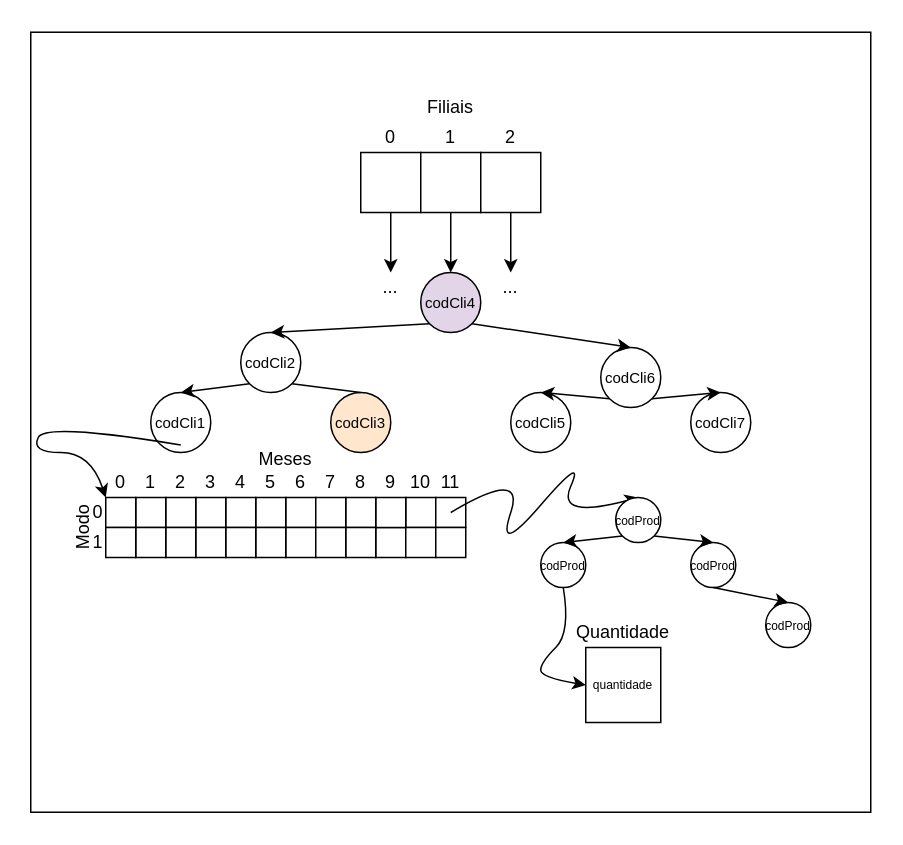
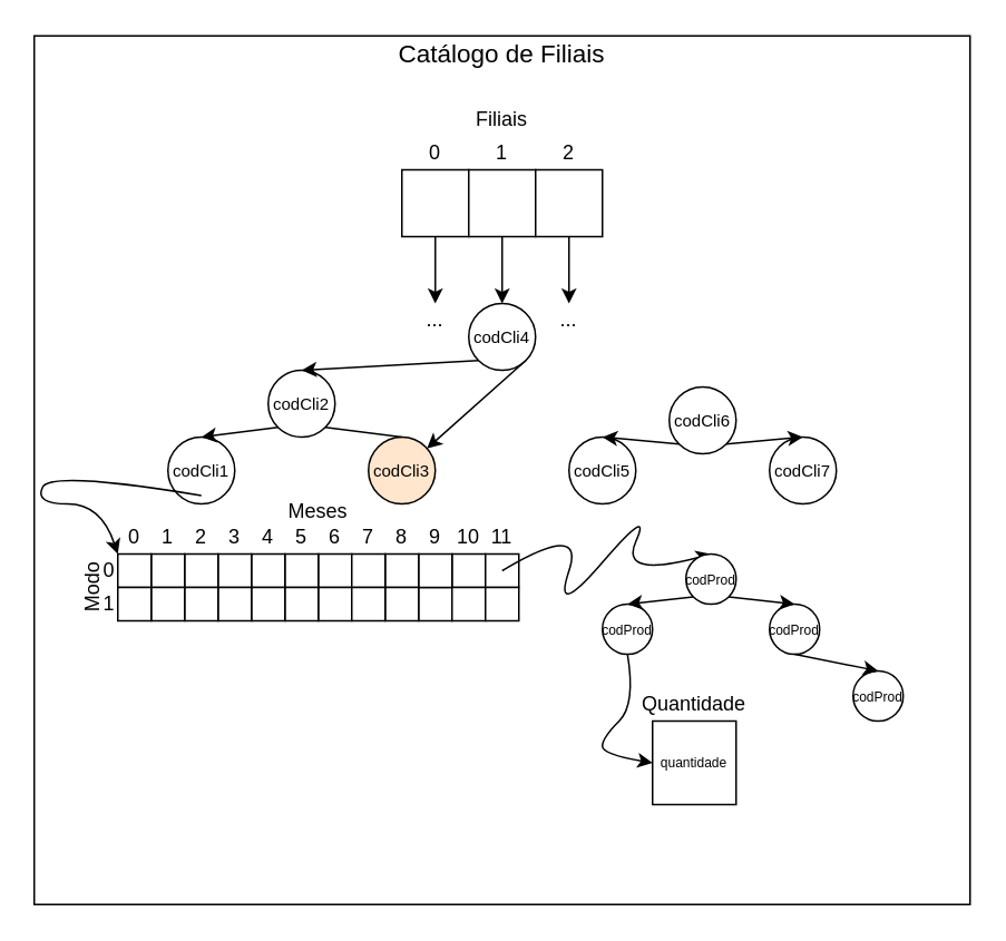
+ <mxCell id="43" value="&lt;font style=&quot;font-size: 15px&quot;&gt;Catálogo de Filiais&lt;/font&gt;" style="text;html=1;strokeColor=none;fillColor=none;align=center;verticalAlign=middle;whiteSpace=wrap;rounded=0;" parent="1" vertex="1"><mxGeometry x="215" y="21" width="170" height="20" as="geometry" /></mxCell>
- <mxCell id="7" value="&lt;span&gt;&lt;font style=&quot;font-size: 10px&quot;&gt;codCli4&lt;/font&gt;&lt;/span&gt;" style="ellipse;whiteSpace=wrap;html=1;aspect=fixed;fillColor=#e1d5e7;" parent="1" vertex="1"><mxGeometry x="280" y="181" width="40" height="40" as="geometry" /></mxCell>
+ <mxCell id="7" value="&lt;span&gt;&lt;font style=&quot;font-size: 10px&quot;&gt;codCli4&lt;/font&gt;&lt;/span&gt;" style="ellipse;whiteSpace=wrap;html=1;aspect=fixed;" parent="1" vertex="1"><mxGeometry x="280" y="181" width="40" height="40" as="geometry" /></mxCell>
- <mxCell id="21" value="" style="endArrow=classic;html=1;exitX=1;exitY=1;exitDx=0;exitDy=0;entryX=0.5;entryY=0;entryDx=0;entryDy=0;" parent="1" source="7" target="11" edge="1"><mxGeometry width="50" height="50" relative="1" as="geometry"><mxPoint x="186" y="295" as="sourcePoint" /><mxPoint x="140" y="301" as="targetPoint" /></mxGeometry></mxCell>
+ <mxCell id="21" value="" style="endArrow=classic;html=1;exitX=1;exitY=1;exitDx=0;exitDy=0;" parent="1" source="7" target="13" edge="1"><mxGeometry width="50" height="50" relative="1" as="geometry"><mxPoint x="186" y="295" as="sourcePoint" /><mxPoint x="140" y="301" as="targetPoint" /></mxGeometry></mxCell>
